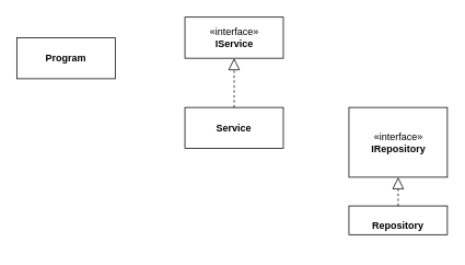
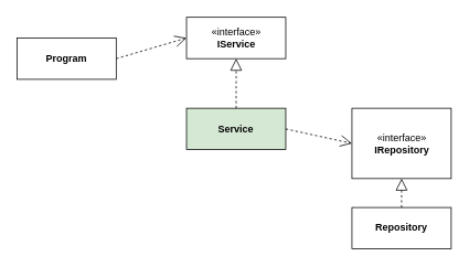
+ <mxCell id="6" value="" style="endArrow=open;endSize=12;dashed=1;html=1;entryX=0;entryY=0.5;entryDx=0;entryDy=0;exitX=1;exitY=0.5;exitDx=0;exitDy=0;" edge="1" parent="1" source="5" target="2"><mxGeometry width="160" relative="1" as="geometry"><mxPoint x="285" y="140" as="sourcePoint" /><mxPoint x="445" y="140" as="targetPoint" /></mxGeometry></mxCell>
- <mxCell id="3" value="&lt;p style=&quot;margin: 0px ; margin-top: 4px ; text-align: center&quot;&gt;&lt;br&gt;&lt;b&gt;Service&lt;/b&gt;&lt;/p&gt;" style="verticalAlign=top;align=left;overflow=fill;fontSize=12;fontFamily=Helvetica;html=1;" vertex="1" parent="1"><mxGeometry x="225" y="130" width="120" height="50" as="geometry" /></mxCell>
+ <mxCell id="3" value="&lt;p style=&quot;margin: 0px ; margin-top: 4px ; text-align: center&quot;&gt;&lt;br&gt;&lt;b&gt;Service&lt;/b&gt;&lt;/p&gt;" style="verticalAlign=top;align=left;overflow=fill;fontSize=12;fontFamily=Helvetica;html=1;fillColor=#d5e8d4;" vertex="1" parent="1"><mxGeometry x="225" y="130" width="120" height="50" as="geometry" /></mxCell>
+ <mxCell id="8" value="" style="endArrow=open;endSize=12;dashed=1;html=1;entryX=0;entryY=0.5;entryDx=0;entryDy=0;exitX=1;exitY=0.5;exitDx=0;exitDy=0;" edge="1" parent="1" source="3" target="7"><mxGeometry width="160" relative="1" as="geometry"><mxPoint x="285" y="140" as="sourcePoint" /><mxPoint x="445" y="140" as="targetPoint" /></mxGeometry></mxCell>
- <mxCell id="9" value="&lt;p style=&quot;margin: 0px ; margin-top: 4px ; text-align: center&quot;&gt;&lt;br&gt;&lt;b&gt;Repository&lt;/b&gt;&lt;/p&gt;" style="verticalAlign=top;align=left;overflow=fill;fontSize=12;fontFamily=Helvetica;html=1;" vertex="1" parent="1"><mxGeometry x="425" y="250" width="120" height="35" as="geometry" /></mxCell>
+ <mxCell id="9" value="&lt;p style=&quot;margin: 0px ; margin-top: 4px ; text-align: center&quot;&gt;&lt;br&gt;&lt;b&gt;Repository&lt;/b&gt;&lt;/p&gt;" style="verticalAlign=top;align=left;overflow=fill;fontSize=12;fontFamily=Helvetica;html=1;" vertex="1" parent="1"><mxGeometry x="425" y="250" width="120" height="50" as="geometry" /></mxCell>
